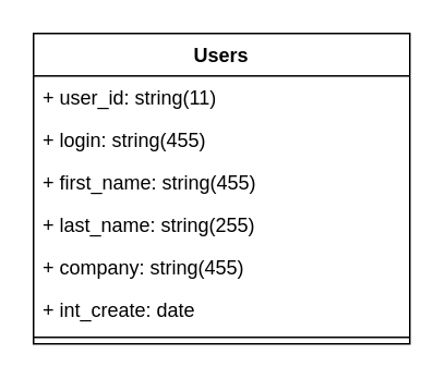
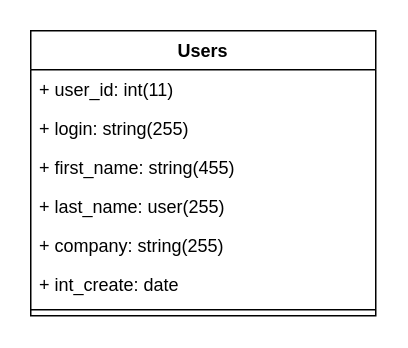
- <mxCell id="3" value="+ user_id: string(11)" style="text;strokeColor=none;fillColor=none;align=left;verticalAlign=top;spacingLeft=4;spacingRight=4;overflow=hidden;rotatable=0;points=[[0,0.5],[1,0.5]];portConstraint=eastwest;" parent="2" vertex="1"><mxGeometry y="26" width="230" height="26" as="geometry" /></mxCell>
+ <mxCell id="3" value="+ user_id: int(11)" style="text;strokeColor=none;fillColor=none;align=left;verticalAlign=top;spacingLeft=4;spacingRight=4;overflow=hidden;rotatable=0;points=[[0,0.5],[1,0.5]];portConstraint=eastwest;" parent="2" vertex="1"><mxGeometry y="26" width="230" height="26" as="geometry" /></mxCell>
- <mxCell id="4" value="+ login: string(455)" style="text;strokeColor=none;fillColor=none;align=left;verticalAlign=top;spacingLeft=4;spacingRight=4;overflow=hidden;rotatable=0;points=[[0,0.5],[1,0.5]];portConstraint=eastwest;" parent="2" vertex="1"><mxGeometry y="52" width="230" height="26" as="geometry" /></mxCell>
+ <mxCell id="4" value="+ login: string(255)" style="text;strokeColor=none;fillColor=none;align=left;verticalAlign=top;spacingLeft=4;spacingRight=4;overflow=hidden;rotatable=0;points=[[0,0.5],[1,0.5]];portConstraint=eastwest;" parent="2" vertex="1"><mxGeometry y="52" width="230" height="26" as="geometry" /></mxCell>
- <mxCell id="6" value="+ last_name: string(255)" style="text;strokeColor=none;fillColor=none;align=left;verticalAlign=top;spacingLeft=4;spacingRight=4;overflow=hidden;rotatable=0;points=[[0,0.5],[1,0.5]];portConstraint=eastwest;" parent="2" vertex="1"><mxGeometry y="104" width="230" height="26" as="geometry" /></mxCell>
+ <mxCell id="6" value="+ last_name: user(255)" style="text;strokeColor=none;fillColor=none;align=left;verticalAlign=top;spacingLeft=4;spacingRight=4;overflow=hidden;rotatable=0;points=[[0,0.5],[1,0.5]];portConstraint=eastwest;" parent="2" vertex="1"><mxGeometry y="104" width="230" height="26" as="geometry" /></mxCell>
- <mxCell id="7" value="+ company: string(455)" style="text;strokeColor=none;fillColor=none;align=left;verticalAlign=top;spacingLeft=4;spacingRight=4;overflow=hidden;rotatable=0;points=[[0,0.5],[1,0.5]];portConstraint=eastwest;" parent="2" vertex="1"><mxGeometry y="130" width="230" height="26" as="geometry" /></mxCell>
+ <mxCell id="7" value="+ company: string(255)" style="text;strokeColor=none;fillColor=none;align=left;verticalAlign=top;spacingLeft=4;spacingRight=4;overflow=hidden;rotatable=0;points=[[0,0.5],[1,0.5]];portConstraint=eastwest;" parent="2" vertex="1"><mxGeometry y="130" width="230" height="26" as="geometry" /></mxCell>
